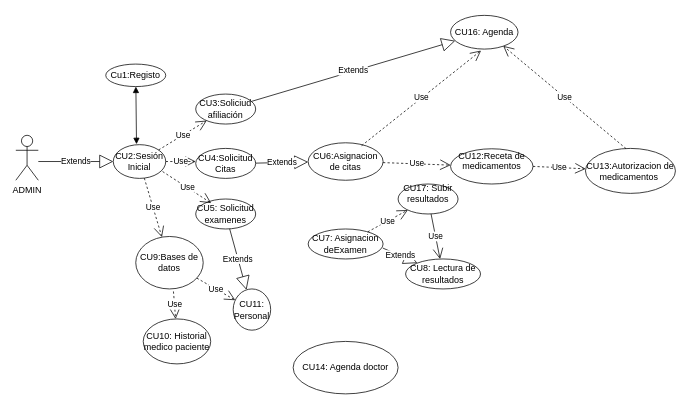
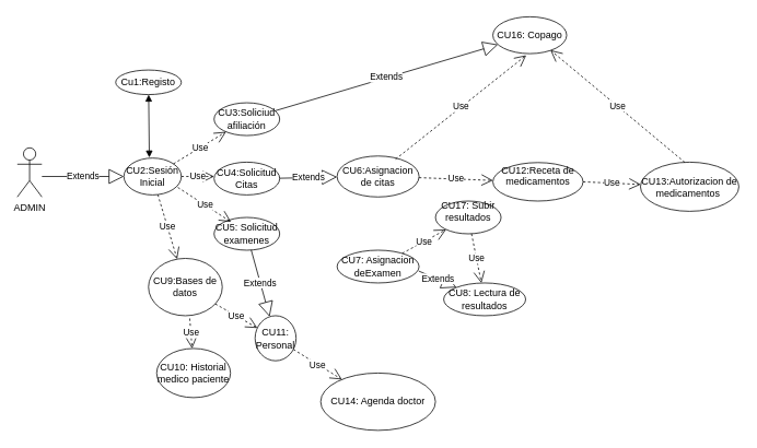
- <mxCell id="31" value="CU16: Agenda" style="ellipse;whiteSpace=wrap;html=1;" vertex="1" parent="1"><mxGeometry x="600" y="20" width="90" height="45" as="geometry" /></mxCell>
+ <mxCell id="31" value="CU16: Copago" style="ellipse;whiteSpace=wrap;html=1;" vertex="1" parent="1"><mxGeometry x="600" y="20" width="90" height="45" as="geometry" /></mxCell>
- <mxCell id="36" value="Use" style="endArrow=open;endSize=12;dashed=0;html=1;rounded=0;" edge="1" parent="1" source="34" target="14"><mxGeometry width="160" relative="1" as="geometry"><mxPoint x="620" y="305" as="sourcePoint" /><mxPoint x="780" y="305" as="targetPoint" /></mxGeometry></mxCell>
+ <mxCell id="36" value="Use" style="endArrow=open;endSize=12;dashed=1;html=1;rounded=0;" edge="1" parent="1" source="34" target="14"><mxGeometry width="160" relative="1" as="geometry"><mxPoint x="620" y="305" as="sourcePoint" /><mxPoint x="780" y="305" as="targetPoint" /></mxGeometry></mxCell>
+ <mxCell id="30" value="Use" style="endArrow=open;endSize=12;dashed=1;html=1;rounded=0;" edge="1" parent="1" source="24" target="29"><mxGeometry width="160" relative="1" as="geometry"><mxPoint x="330" y="455" as="sourcePoint" /><mxPoint x="490" y="455" as="targetPoint" /></mxGeometry></mxCell>
